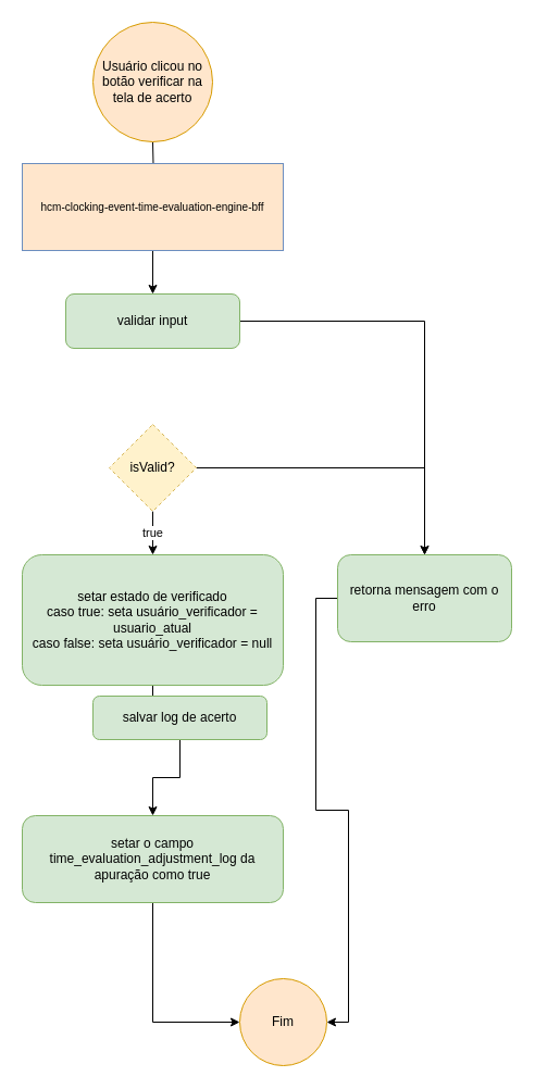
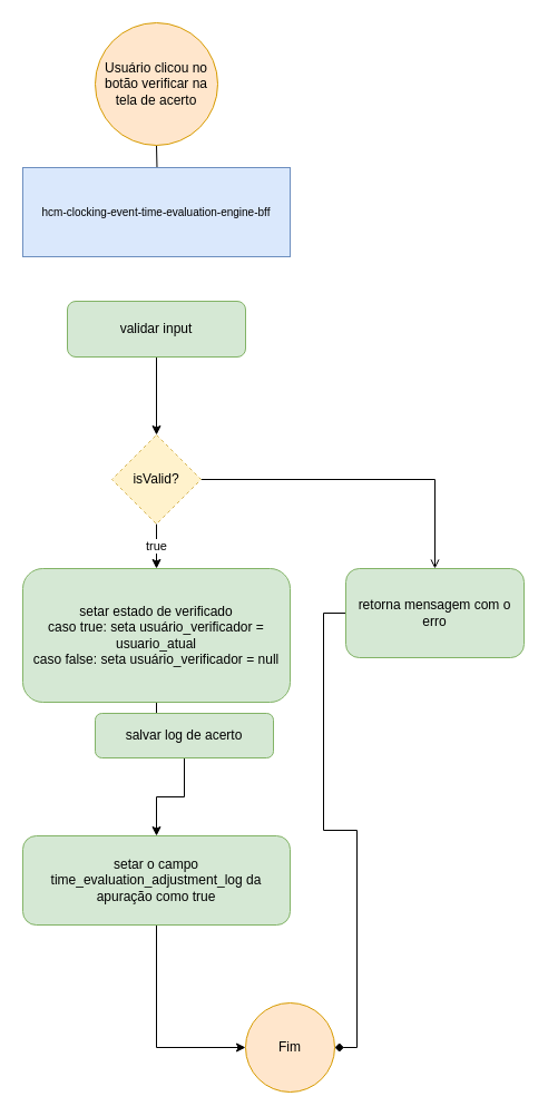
- <mxCell id="4" value="&lt;font style=&quot;font-size: 10px;&quot;&gt;hcm-clocking-event-time-evaluation-engine-bff&lt;br&gt;&lt;/font&gt;" style="rounded=0;whiteSpace=wrap;html=1;fillColor=#ffe6cc;strokeColor=#6c8ebf;" parent="1" vertex="1"><mxGeometry x="20" y="150" width="240" height="80" as="geometry" /></mxCell>
+ <mxCell id="4" value="&lt;font style=&quot;font-size: 10px;&quot;&gt;hcm-clocking-event-time-evaluation-engine-bff&lt;br&gt;&lt;/font&gt;" style="rounded=0;whiteSpace=wrap;html=1;fillColor=#dae8fc;strokeColor=#6c8ebf;" parent="1" vertex="1"><mxGeometry x="20" y="150" width="240" height="80" as="geometry" /></mxCell>
- <mxCell id="3" style="edgeStyle=orthogonalEdgeStyle;rounded=0;orthogonalLoop=1;jettySize=auto;html=1;entryX=0.5;entryY=0;entryDx=0;entryDy=0;" parent="1" source="4" target="7" edge="1"><mxGeometry relative="1" as="geometry" /></mxCell>
- <mxCell id="6" style="edgeStyle=orthogonalEdgeStyle;rounded=0;orthogonalLoop=1;jettySize=auto;html=1;" parent="1" source="7" target="18" edge="1"><mxGeometry relative="1" as="geometry" /></mxCell>
+ <mxCell id="6" style="edgeStyle=orthogonalEdgeStyle;rounded=0;orthogonalLoop=1;jettySize=auto;html=1;entryX=0.5;entryY=0;entryDx=0;entryDy=0;" parent="1" source="7" target="10" edge="1"><mxGeometry relative="1" as="geometry" /></mxCell>
- <mxCell id="17" style="edgeStyle=orthogonalEdgeStyle;rounded=0;orthogonalLoop=1;jettySize=auto;html=1;entryX=1;entryY=0.5;entryDx=0;entryDy=0;" edge="1" parent="1" source="18" target="19"><mxGeometry relative="1" as="geometry" /></mxCell>
+ <mxCell id="17" style="edgeStyle=orthogonalEdgeStyle;rounded=0;orthogonalLoop=1;jettySize=auto;html=1;entryX=1;entryY=0.5;entryDx=0;entryDy=0;endArrow=diamond;" edge="1" parent="1" source="18" target="19"><mxGeometry relative="1" as="geometry" /></mxCell>
